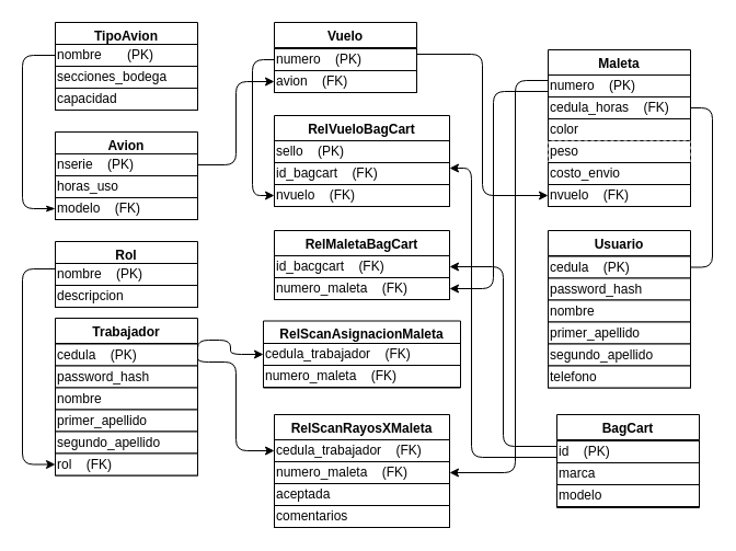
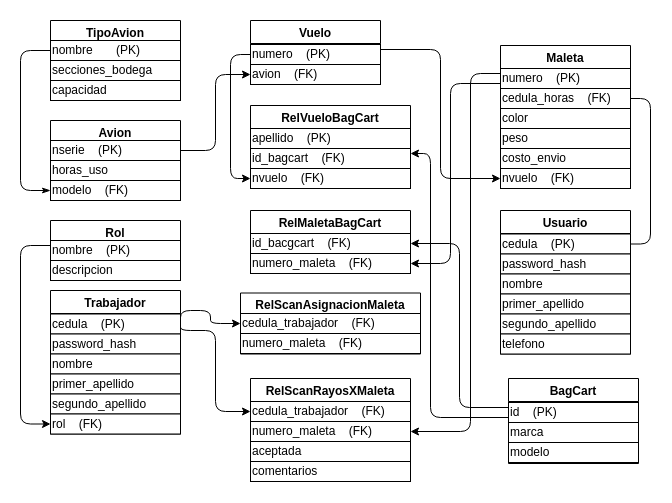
- <mxCell id="53" value="sello&amp;nbsp; &amp;nbsp; (PK)" style="rounded=0;whiteSpace=wrap;html=1;align=left;" parent="52" vertex="1"><mxGeometry y="23" width="160" height="20" as="geometry" /></mxCell>
+ <mxCell id="53" value="apellido&amp;nbsp; &amp;nbsp; (PK)" style="rounded=0;whiteSpace=wrap;html=1;align=left;" parent="52" vertex="1"><mxGeometry y="23" width="160" height="20" as="geometry" /></mxCell>
- <mxCell id="24" value="peso" style="rounded=0;whiteSpace=wrap;html=1;align=left;dashed=1;" parent="20" vertex="1"><mxGeometry y="83" width="130" height="20" as="geometry" /></mxCell>
+ <mxCell id="24" value="peso" style="rounded=0;whiteSpace=wrap;html=1;align=left;" parent="20" vertex="1"><mxGeometry y="83" width="130" height="20" as="geometry" /></mxCell>
